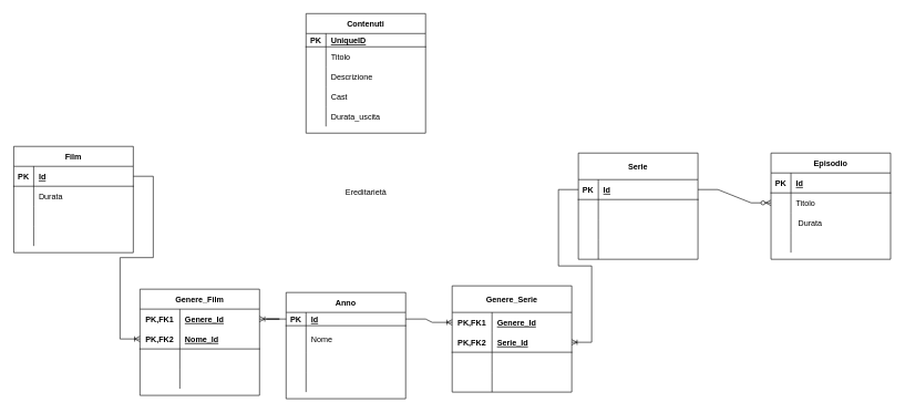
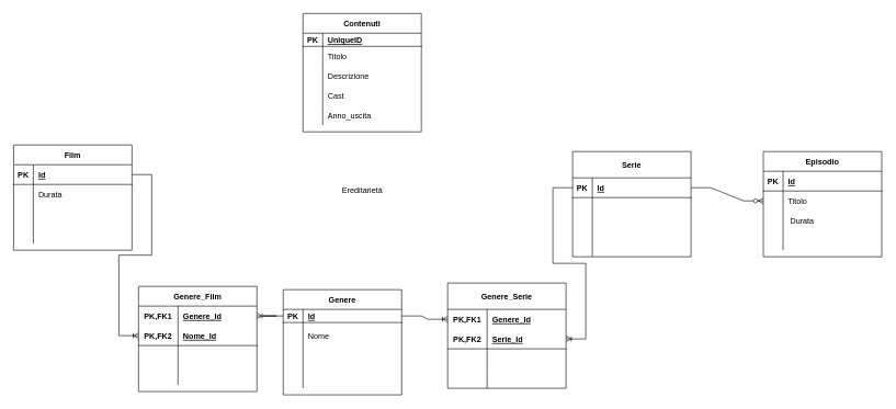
- <mxCell id="30" value="Durata_uscita" style="shape=partialRectangle;connectable=0;fillColor=none;top=0;left=0;bottom=0;right=0;align=left;spacingLeft=6;overflow=hidden;" vertex="1" parent="28"><mxGeometry x="30" width="150" height="30" as="geometry"><mxRectangle width="150" height="30" as="alternateBounds" /></mxGeometry></mxCell>
+ <mxCell id="30" value="Anno_uscita" style="shape=partialRectangle;connectable=0;fillColor=none;top=0;left=0;bottom=0;right=0;align=left;spacingLeft=6;overflow=hidden;" vertex="1" parent="28"><mxGeometry x="30" width="150" height="30" as="geometry"><mxRectangle width="150" height="30" as="alternateBounds" /></mxGeometry></mxCell>
- <mxCell id="2" value="Anno" style="shape=table;startSize=30;container=1;collapsible=1;childLayout=tableLayout;fixedRows=1;rowLines=0;fontStyle=1;align=center;resizeLast=1;" parent="1" vertex="1"><mxGeometry x="430" y="440" width="180" height="160" as="geometry" /></mxCell>
+ <mxCell id="2" value="Genere" style="shape=table;startSize=30;container=1;collapsible=1;childLayout=tableLayout;fixedRows=1;rowLines=0;fontStyle=1;align=center;resizeLast=1;" parent="1" vertex="1"><mxGeometry x="430" y="440" width="180" height="160" as="geometry" /></mxCell>
